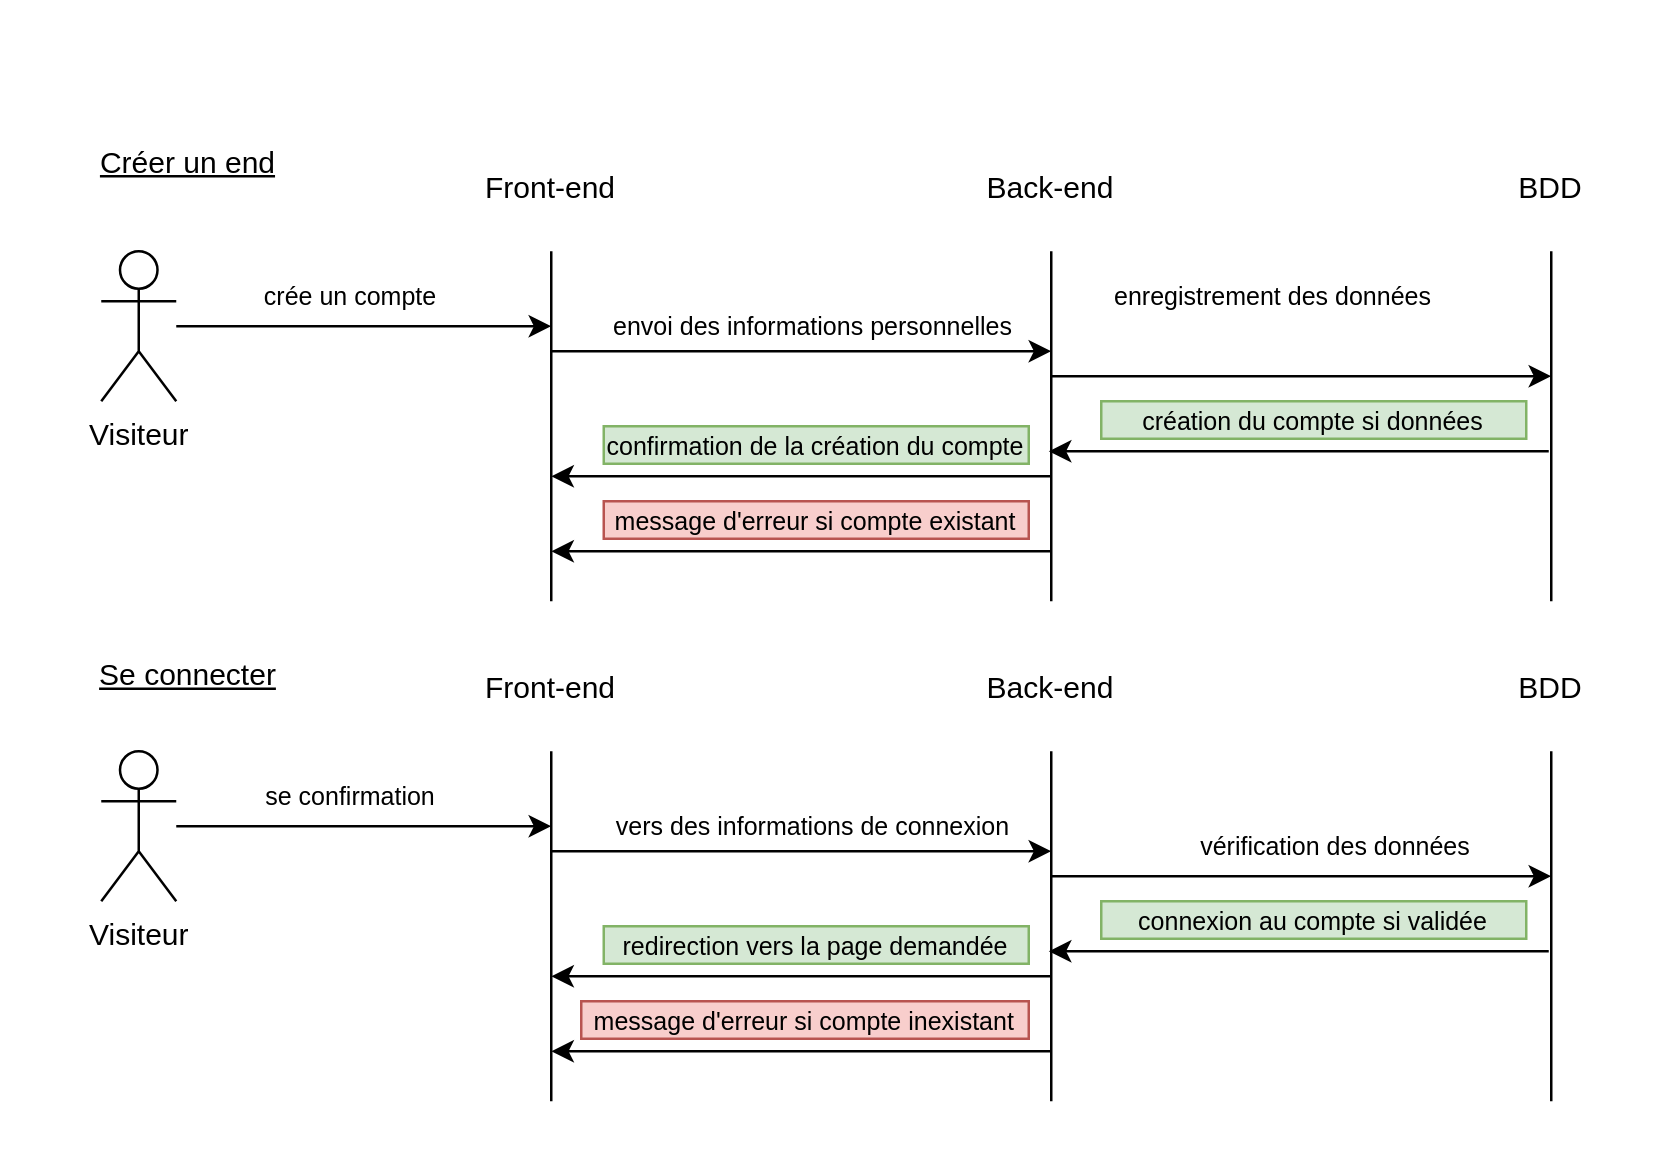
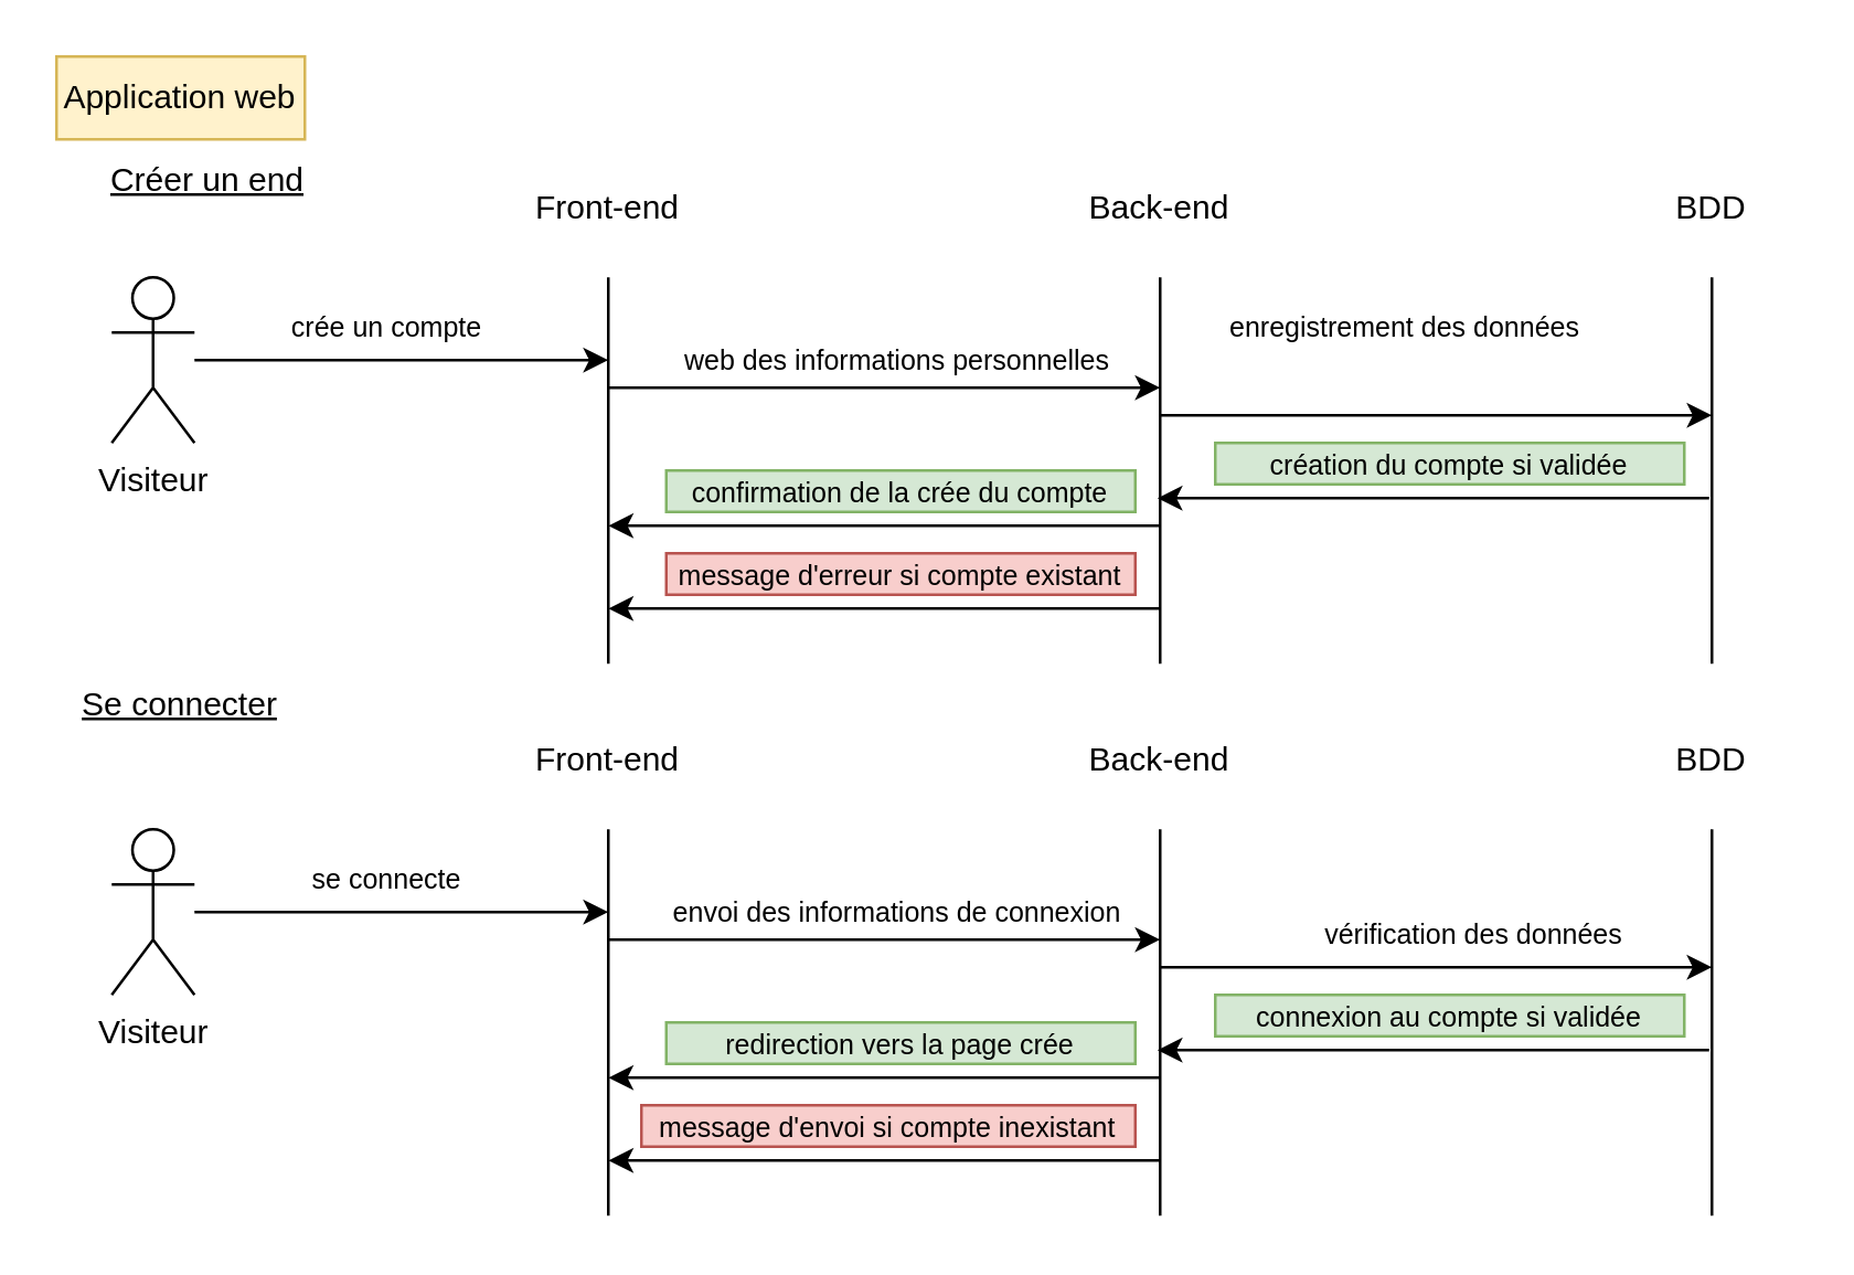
+ <mxCell id="4" value="Application web" style="text;html=1;align=center;verticalAlign=middle;whiteSpace=wrap;rounded=0;glass=0;shadow=0;fillColor=#fff2cc;strokeColor=#d6b656;" vertex="1" parent="1"><mxGeometry width="90" height="30" as="geometry" x="20" y="20" /></mxCell>
- <mxCell id="14" value="envoi des informations personnelles" style="text;html=1;align=center;verticalAlign=middle;whiteSpace=wrap;rounded=0;fontSize=10;" vertex="1" parent="1"><mxGeometry x="240" y="122.5" width="170" height="15" as="geometry" /></mxCell>
+ <mxCell id="14" value="web des informations personnelles" style="text;html=1;align=center;verticalAlign=middle;whiteSpace=wrap;rounded=0;fontSize=10;" vertex="1" parent="1"><mxGeometry x="240" y="122.5" width="170" height="15" as="geometry" /></mxCell>
- <mxCell id="17" value="création du compte si données" style="text;html=1;align=center;verticalAlign=middle;whiteSpace=wrap;rounded=0;fontSize=10;fillColor=#d5e8d4;strokeColor=#82b366;" vertex="1" parent="1"><mxGeometry x="440" y="160" width="170" height="15" as="geometry" /></mxCell>
+ <mxCell id="17" value="création du compte si validée" style="text;html=1;align=center;verticalAlign=middle;whiteSpace=wrap;rounded=0;fontSize=10;fillColor=#d5e8d4;strokeColor=#82b366;" vertex="1" parent="1"><mxGeometry x="440" y="160" width="170" height="15" as="geometry" /></mxCell>
- <mxCell id="19" value="confirmation de la création du compte" style="text;html=1;align=center;verticalAlign=middle;whiteSpace=wrap;rounded=0;fontSize=10;fillColor=#d5e8d4;strokeColor=#82b366;" vertex="1" parent="1"><mxGeometry x="241" y="170" width="170" height="15" as="geometry" /></mxCell>
+ <mxCell id="19" value="confirmation de la crée du compte" style="text;html=1;align=center;verticalAlign=middle;whiteSpace=wrap;rounded=0;fontSize=10;fillColor=#d5e8d4;strokeColor=#82b366;" vertex="1" parent="1"><mxGeometry x="241" y="170" width="170" height="15" as="geometry" /></mxCell>
- <mxCell id="23" value="Se connecter" style="text;html=1;align=center;verticalAlign=middle;whiteSpace=wrap;rounded=0;fontStyle=4" vertex="1" parent="1"><mxGeometry x="30" y="255" width="90" height="30" as="geometry" /></mxCell>
+ <mxCell id="23" value="Se connecter" style="text;html=1;align=center;verticalAlign=middle;whiteSpace=wrap;rounded=0;fontStyle=4" vertex="1" parent="1"><mxGeometry y="240" width="90" height="30" as="geometry" x="20" /></mxCell>
- <mxCell id="32" value="se confirmation" style="text;html=1;align=center;verticalAlign=middle;whiteSpace=wrap;rounded=0;fontSize=10;" vertex="1" parent="1"><mxGeometry x="90" y="312.5" width="100" height="10" as="geometry" /></mxCell>
+ <mxCell id="32" value="se connecte" style="text;html=1;align=center;verticalAlign=middle;whiteSpace=wrap;rounded=0;fontSize=10;" vertex="1" parent="1"><mxGeometry x="90" y="312.5" width="100" height="10" as="geometry" /></mxCell>
- <mxCell id="34" value="vers des informations de connexion" style="text;html=1;align=center;verticalAlign=middle;whiteSpace=wrap;rounded=0;fontSize=10;" vertex="1" parent="1"><mxGeometry x="240" y="322.5" width="170" height="15" as="geometry" /></mxCell>
+ <mxCell id="34" value="envoi des informations de connexion" style="text;html=1;align=center;verticalAlign=middle;whiteSpace=wrap;rounded=0;fontSize=10;" vertex="1" parent="1"><mxGeometry x="240" y="322.5" width="170" height="15" as="geometry" /></mxCell>
- <mxCell id="39" value="redirection vers la page demandée" style="text;html=1;align=center;verticalAlign=middle;whiteSpace=wrap;rounded=0;fontSize=10;fillColor=#d5e8d4;strokeColor=#82b366;" vertex="1" parent="1"><mxGeometry x="241" y="370" width="170" height="15" as="geometry" /></mxCell>
+ <mxCell id="39" value="redirection vers la page crée" style="text;html=1;align=center;verticalAlign=middle;whiteSpace=wrap;rounded=0;fontSize=10;fillColor=#d5e8d4;strokeColor=#82b366;" vertex="1" parent="1"><mxGeometry x="241" y="370" width="170" height="15" as="geometry" /></mxCell>
- <mxCell id="41" value="message d'erreur si compte inexistant" style="text;html=1;align=center;verticalAlign=middle;whiteSpace=wrap;rounded=0;fontSize=10;fillColor=#f8cecc;strokeColor=#b85450;" vertex="1" parent="1"><mxGeometry x="232" y="400" width="179" height="15" as="geometry" /></mxCell>
+ <mxCell id="41" value="message d'envoi si compte inexistant" style="text;html=1;align=center;verticalAlign=middle;whiteSpace=wrap;rounded=0;fontSize=10;fillColor=#f8cecc;strokeColor=#b85450;" vertex="1" parent="1"><mxGeometry x="232" y="400" width="179" height="15" as="geometry" /></mxCell>
